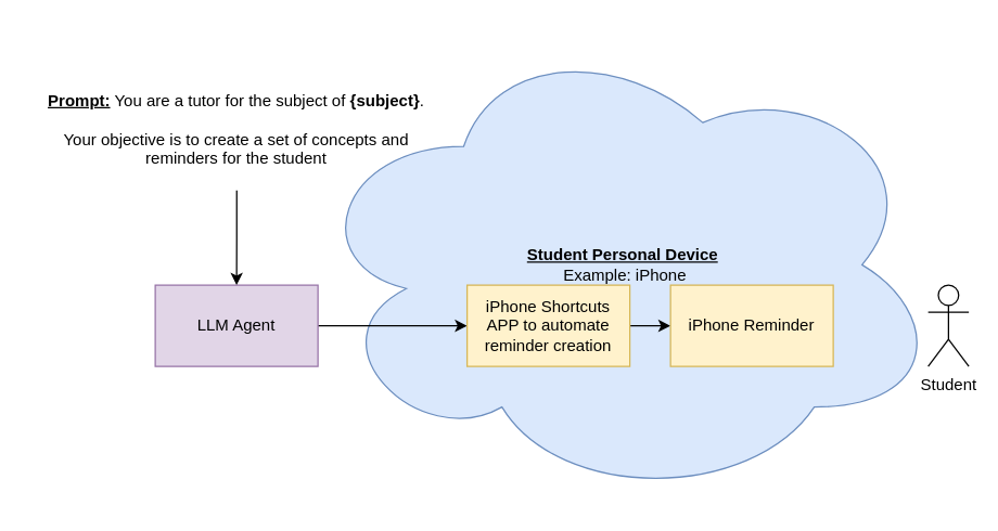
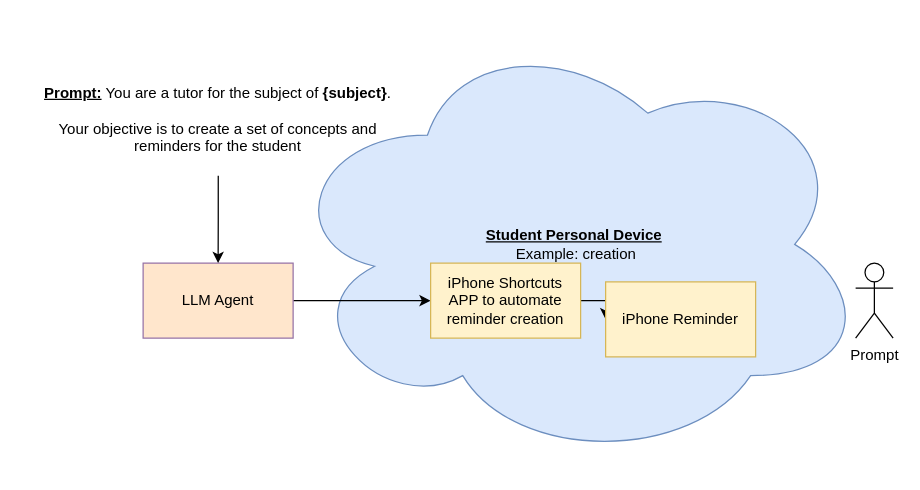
- <mxCell id="2" value="&lt;div align=&quot;center&quot;&gt;&lt;b&gt;&lt;u&gt;Student Personal Device&lt;/u&gt;&lt;/b&gt;&lt;br&gt;&lt;/div&gt;&amp;nbsp;Example: iPhone" style="ellipse;shape=cloud;whiteSpace=wrap;html=1;fillColor=#dae8fc;strokeColor=#6c8ebf;" vertex="1" parent="1"><mxGeometry x="224" y="20" width="470" height="350" as="geometry" /></mxCell>
+ <mxCell id="2" value="&lt;div align=&quot;center&quot;&gt;&lt;b&gt;&lt;u&gt;Student Personal Device&lt;/u&gt;&lt;/b&gt;&lt;br&gt;&lt;/div&gt;&amp;nbsp;Example: creation" style="ellipse;shape=cloud;whiteSpace=wrap;html=1;fillColor=#dae8fc;strokeColor=#6c8ebf;" vertex="1" parent="1"><mxGeometry x="224" y="20" width="470" height="350" as="geometry" /></mxCell>
- <mxCell id="4" value="LLM Agent" style="rounded=0;whiteSpace=wrap;html=1;fillColor=#e1d5e7;strokeColor=#9673a6;" vertex="1" parent="1"><mxGeometry x="114" y="210" width="120" height="60" as="geometry" /></mxCell>
+ <mxCell id="4" value="LLM Agent" style="rounded=0;whiteSpace=wrap;html=1;fillColor=#ffe6cc;strokeColor=#9673a6;" vertex="1" parent="1"><mxGeometry x="114" y="210" width="120" height="60" as="geometry" /></mxCell>
- <mxCell id="9" value="iPhone Reminder" style="whiteSpace=wrap;html=1;rounded=0;fillColor=#fff2cc;strokeColor=#d6b656;" vertex="1" parent="1"><mxGeometry x="494" y="210" width="120" height="60" as="geometry" /></mxCell>
+ <mxCell id="9" value="iPhone Reminder" style="whiteSpace=wrap;html=1;rounded=0;fillColor=#fff2cc;strokeColor=#d6b656;" vertex="1" parent="1"><mxGeometry x="484" y="225" width="120" height="60" as="geometry" /></mxCell>
- <mxCell id="10" value="Student" style="shape=umlActor;verticalLabelPosition=bottom;verticalAlign=top;html=1;outlineConnect=0;" vertex="1" parent="1"><mxGeometry x="684" y="210" width="30" height="60" as="geometry" /></mxCell>
+ <mxCell id="10" value="Prompt" style="shape=umlActor;verticalLabelPosition=bottom;verticalAlign=top;html=1;outlineConnect=0;" vertex="1" parent="1"><mxGeometry x="684" y="210" width="30" height="60" as="geometry" /></mxCell>
